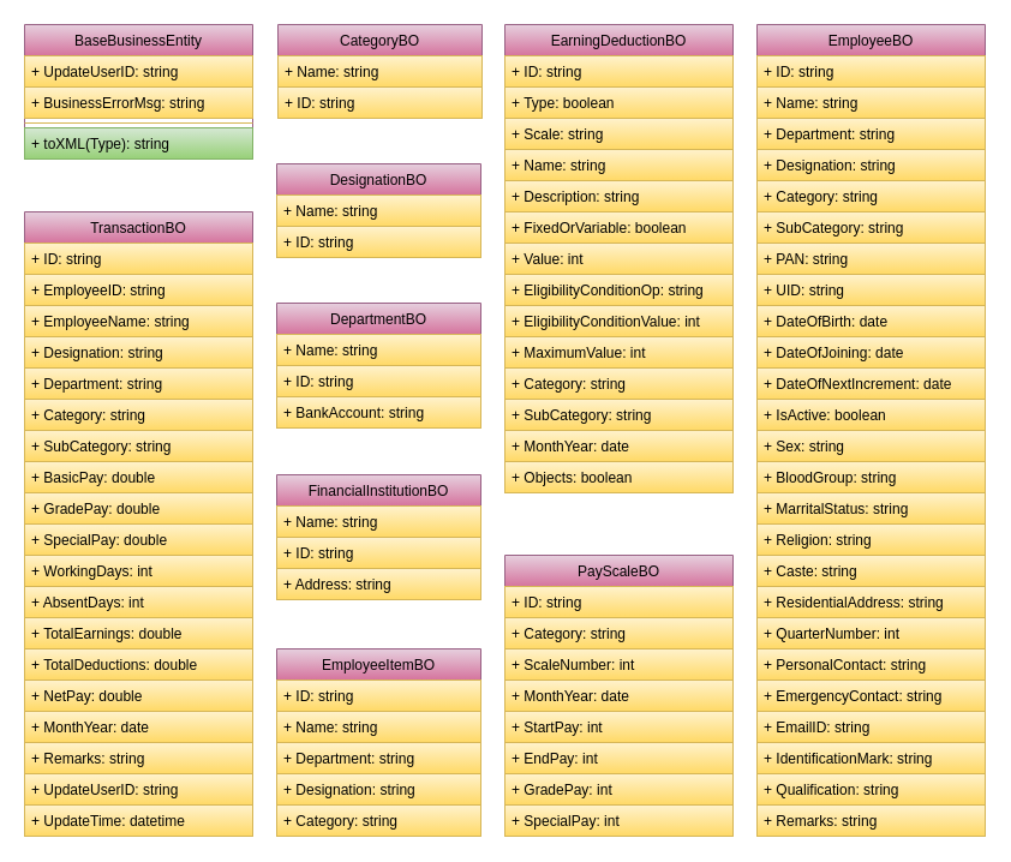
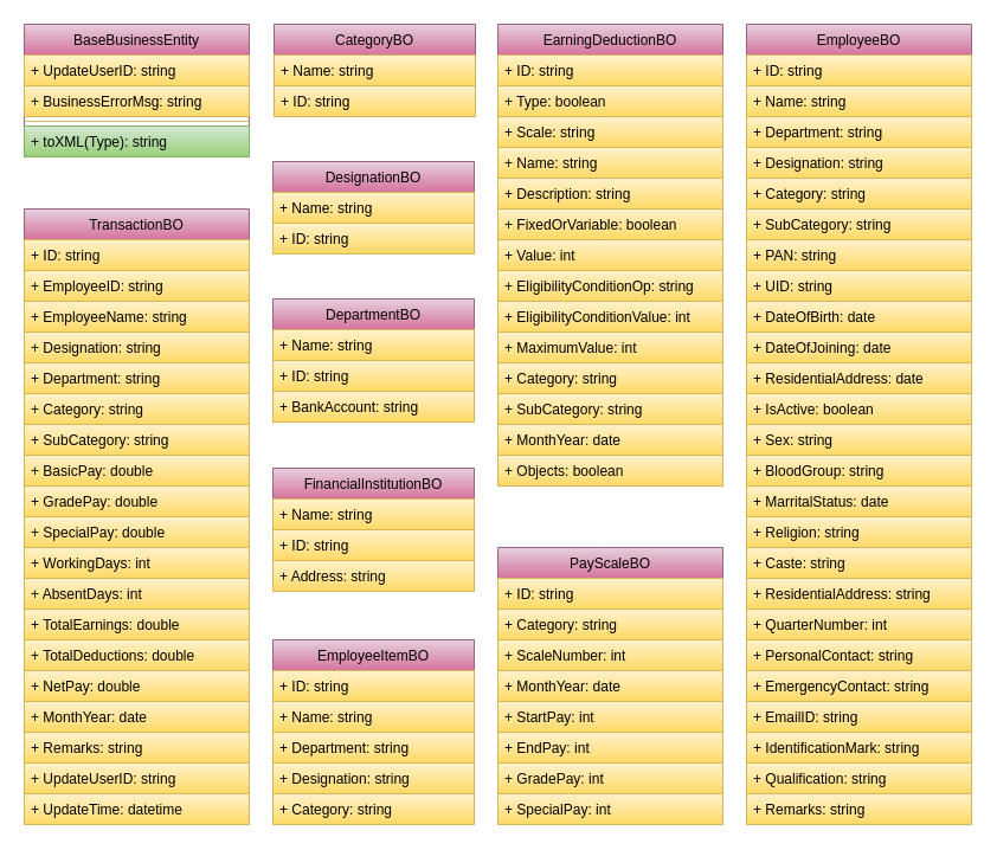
- <mxCell id="31" value="+ DateOfNextIncrement: date" style="text;strokeColor=#d6b656;fillColor=#fff2cc;align=left;verticalAlign=top;spacingLeft=4;spacingRight=4;overflow=hidden;rotatable=0;points=[[0,0.5],[1,0.5]];portConstraint=eastwest;gradientColor=#ffd966;" vertex="1" parent="20"><mxGeometry y="286" width="190" height="26" as="geometry" /></mxCell>
+ <mxCell id="31" value="+ ResidentialAddress: date" style="text;strokeColor=#d6b656;fillColor=#fff2cc;align=left;verticalAlign=top;spacingLeft=4;spacingRight=4;overflow=hidden;rotatable=0;points=[[0,0.5],[1,0.5]];portConstraint=eastwest;gradientColor=#ffd966;" vertex="1" parent="20"><mxGeometry y="286" width="190" height="26" as="geometry" /></mxCell>
- <mxCell id="35" value="+ MarritalStatus: string" style="text;strokeColor=#d6b656;fillColor=#fff2cc;align=left;verticalAlign=top;spacingLeft=4;spacingRight=4;overflow=hidden;rotatable=0;points=[[0,0.5],[1,0.5]];portConstraint=eastwest;gradientColor=#ffd966;" vertex="1" parent="20"><mxGeometry y="390" width="190" height="26" as="geometry" /></mxCell>
+ <mxCell id="35" value="+ MarritalStatus: date" style="text;strokeColor=#d6b656;fillColor=#fff2cc;align=left;verticalAlign=top;spacingLeft=4;spacingRight=4;overflow=hidden;rotatable=0;points=[[0,0.5],[1,0.5]];portConstraint=eastwest;gradientColor=#ffd966;" vertex="1" parent="20"><mxGeometry y="390" width="190" height="26" as="geometry" /></mxCell>
